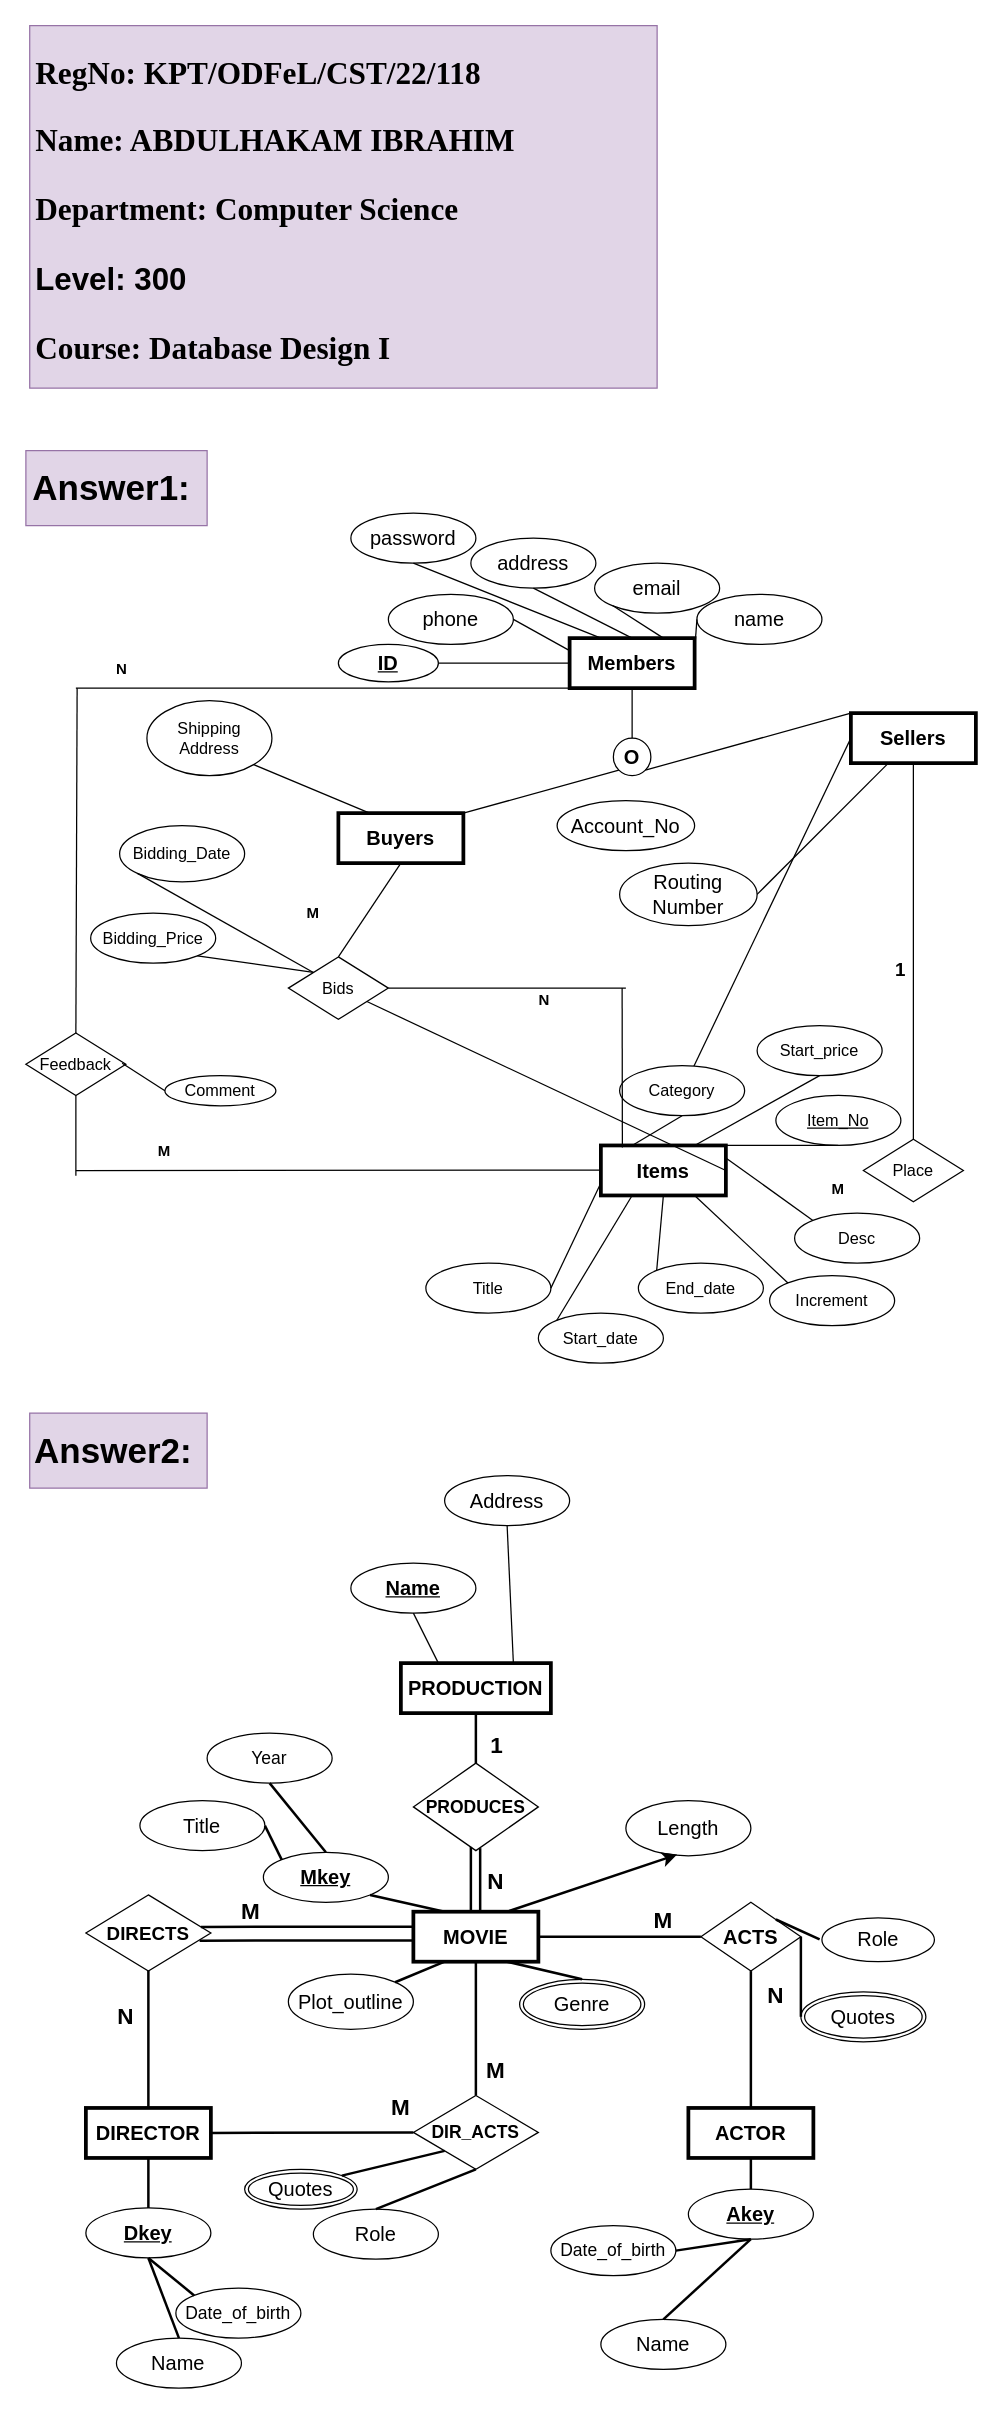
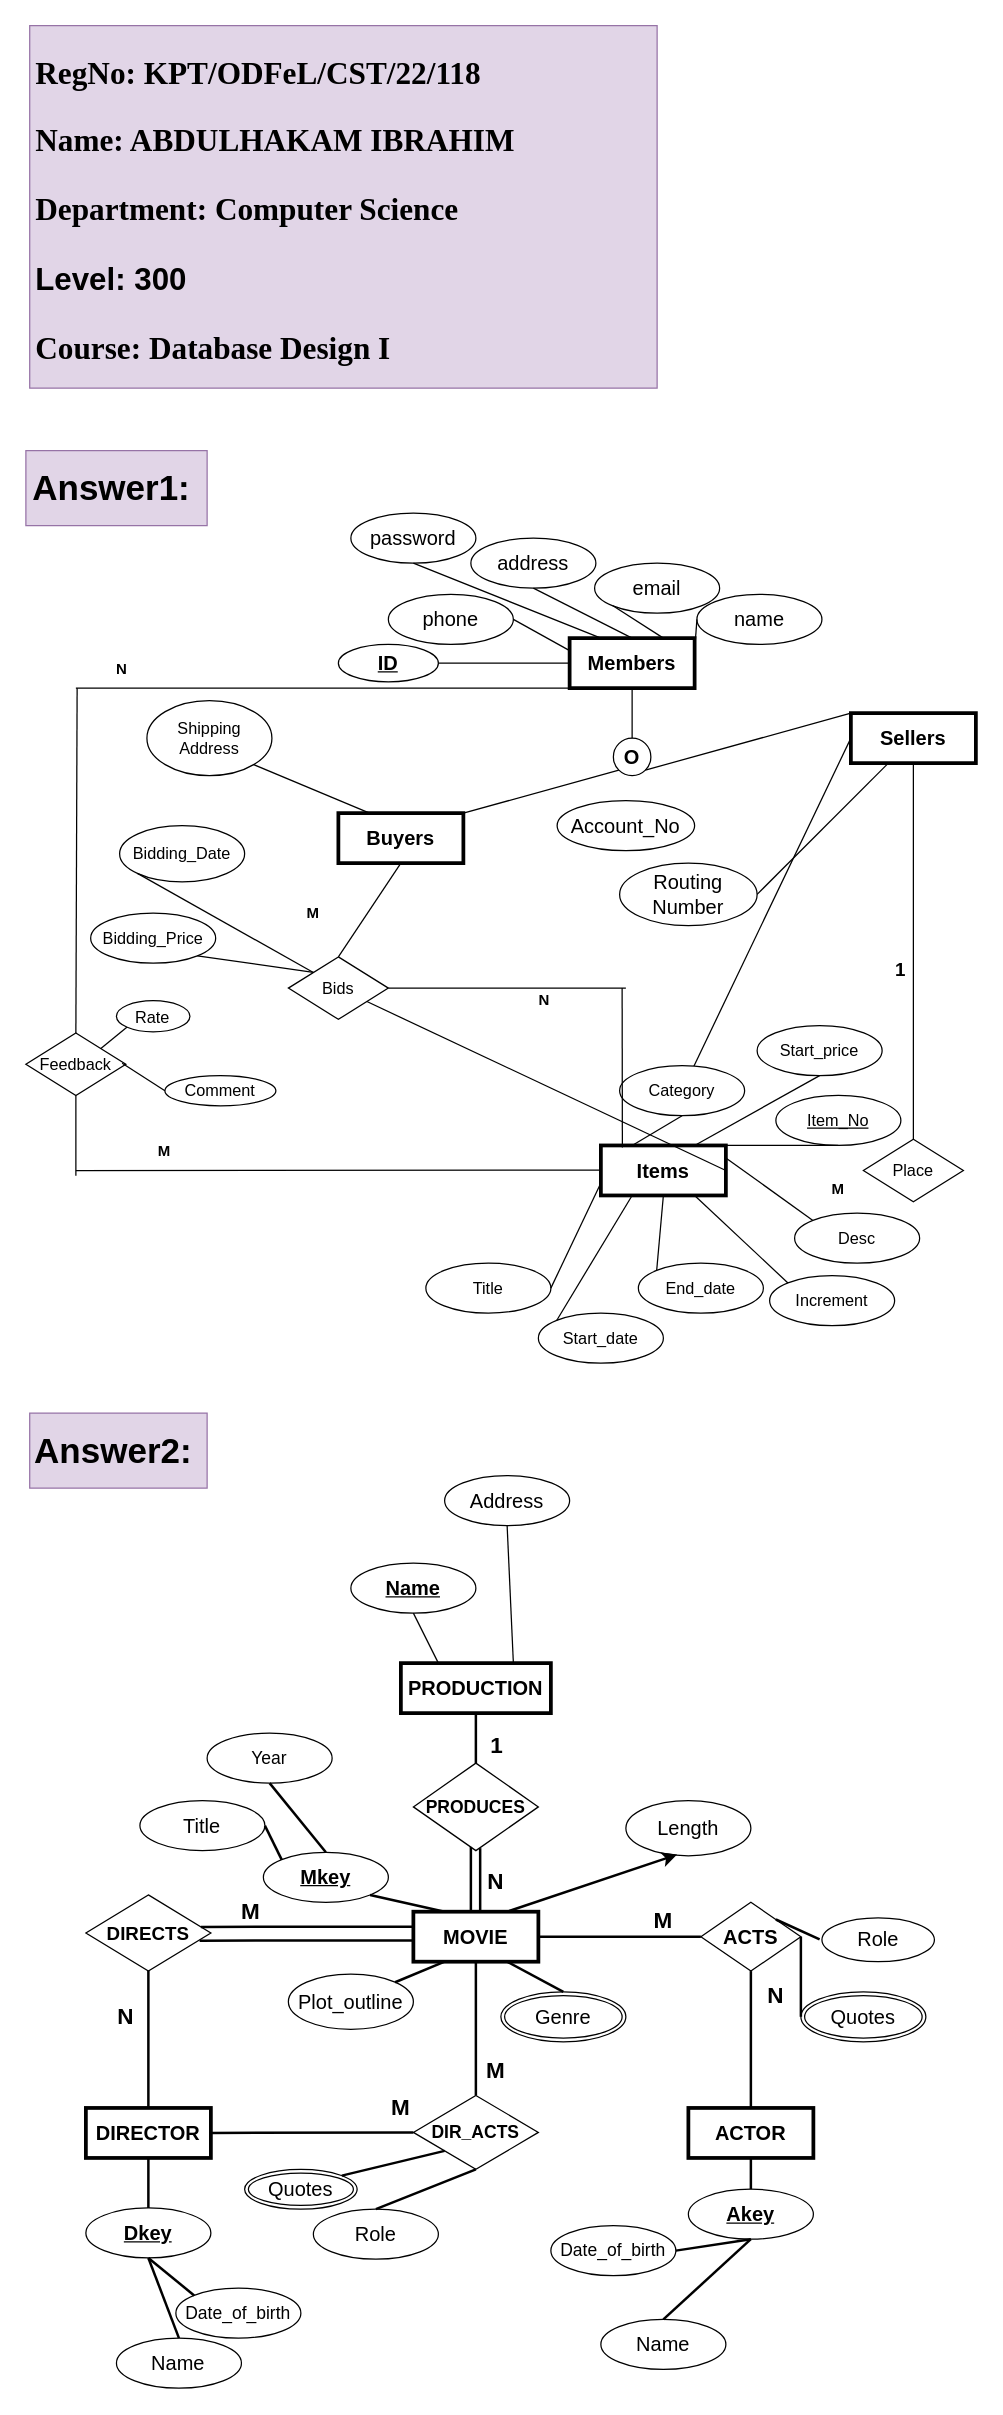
+ <mxCell id="54" value="Rate" style="ellipse;whiteSpace=wrap;html=1;align=center;strokeWidth=1;fontSize=13;" parent="1" vertex="1"><mxGeometry x="92.46" y="800" width="58.77" height="25" as="geometry" /></mxCell>
+ <mxCell id="56" value="" style="endArrow=none;html=1;fontSize=13;entryX=0;entryY=1;entryDx=0;entryDy=0;exitX=1;exitY=0;exitDx=0;exitDy=0;" parent="1" source="55" target="54" edge="1"><mxGeometry width="50" height="50" relative="1" as="geometry"><mxPoint x="-97.54" y="1109.99" as="sourcePoint" /><mxPoint x="-47.54" y="1059.99" as="targetPoint" /></mxGeometry></mxCell>
- <mxCell id="111" value="Genre" style="ellipse;shape=doubleEllipse;margin=3;whiteSpace=wrap;html=1;align=center;fontSize=16;" parent="1" vertex="1"><mxGeometry x="415" y="1582.93" width="100" height="40" as="geometry" /></mxCell>
+ <mxCell id="111" value="Genre" style="ellipse;shape=doubleEllipse;margin=3;whiteSpace=wrap;html=1;align=center;fontSize=16;" parent="1" vertex="1"><mxGeometry x="400" y="1592.93" width="100" height="40" as="geometry" /></mxCell>
